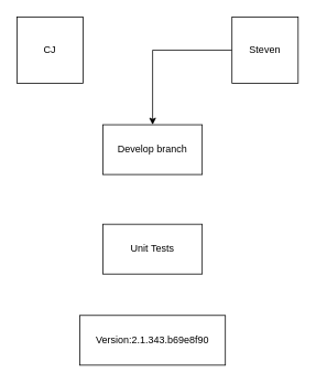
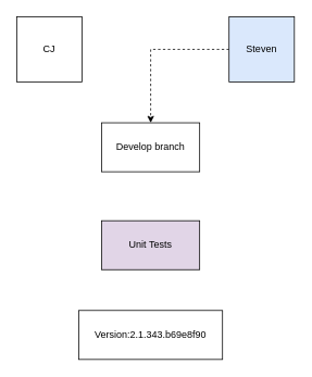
- <mxCell id="4" style="edgeStyle=orthogonalEdgeStyle;rounded=0;orthogonalLoop=1;jettySize=auto;html=1;entryX=0.5;entryY=0;entryDx=0;entryDy=0;" edge="1" parent="1" source="5" target="2"><mxGeometry relative="1" as="geometry" /></mxCell>
+ <mxCell id="4" style="edgeStyle=orthogonalEdgeStyle;rounded=0;orthogonalLoop=1;jettySize=auto;html=1;entryX=0.5;entryY=0;entryDx=0;entryDy=0;dashed=1;" edge="1" parent="1" source="5" target="2"><mxGeometry relative="1" as="geometry" /></mxCell>
- <mxCell id="5" value="Steven" style="whiteSpace=wrap;html=1;aspect=fixed;" vertex="1" parent="1"><mxGeometry x="280" y="20" width="80" height="80" as="geometry" /></mxCell>
+ <mxCell id="5" value="Steven" style="whiteSpace=wrap;html=1;aspect=fixed;fillColor=#dae8fc;" vertex="1" parent="1"><mxGeometry x="280" y="20" width="80" height="80" as="geometry" /></mxCell>
- <mxCell id="6" value="Unit Tests" style="rounded=0;whiteSpace=wrap;html=1;" vertex="1" parent="1"><mxGeometry x="124" y="270" width="120" height="60" as="geometry" /></mxCell>
+ <mxCell id="6" value="Unit Tests" style="rounded=0;whiteSpace=wrap;html=1;fillColor=#e1d5e7;" vertex="1" parent="1"><mxGeometry x="124" y="270" width="120" height="60" as="geometry" /></mxCell>
